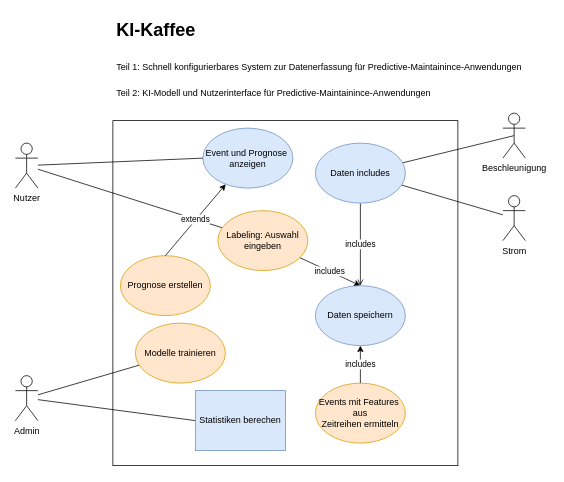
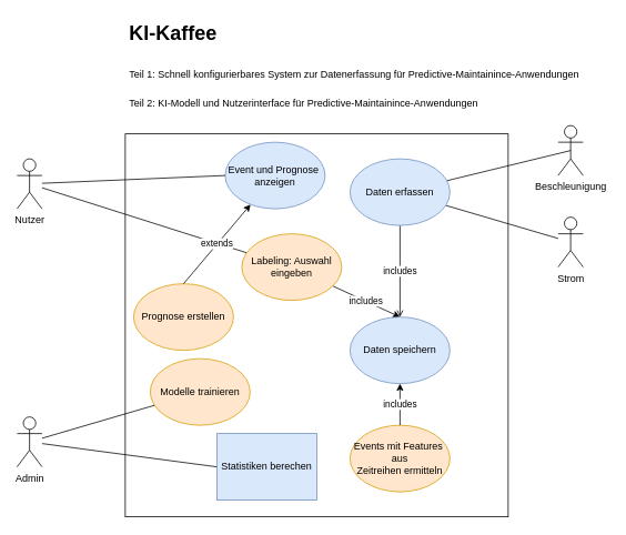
- <mxCell id="10" value="Daten includes" style="ellipse;whiteSpace=wrap;html=1;fillColor=#dae8fc;strokeColor=#6c8ebf;" parent="1" vertex="1"><mxGeometry x="420" y="190" width="120" height="80" as="geometry" /></mxCell>
+ <mxCell id="10" value="Daten erfassen" style="ellipse;whiteSpace=wrap;html=1;fillColor=#dae8fc;strokeColor=#6c8ebf;" parent="1" vertex="1"><mxGeometry x="420" y="190" width="120" height="80" as="geometry" /></mxCell>
